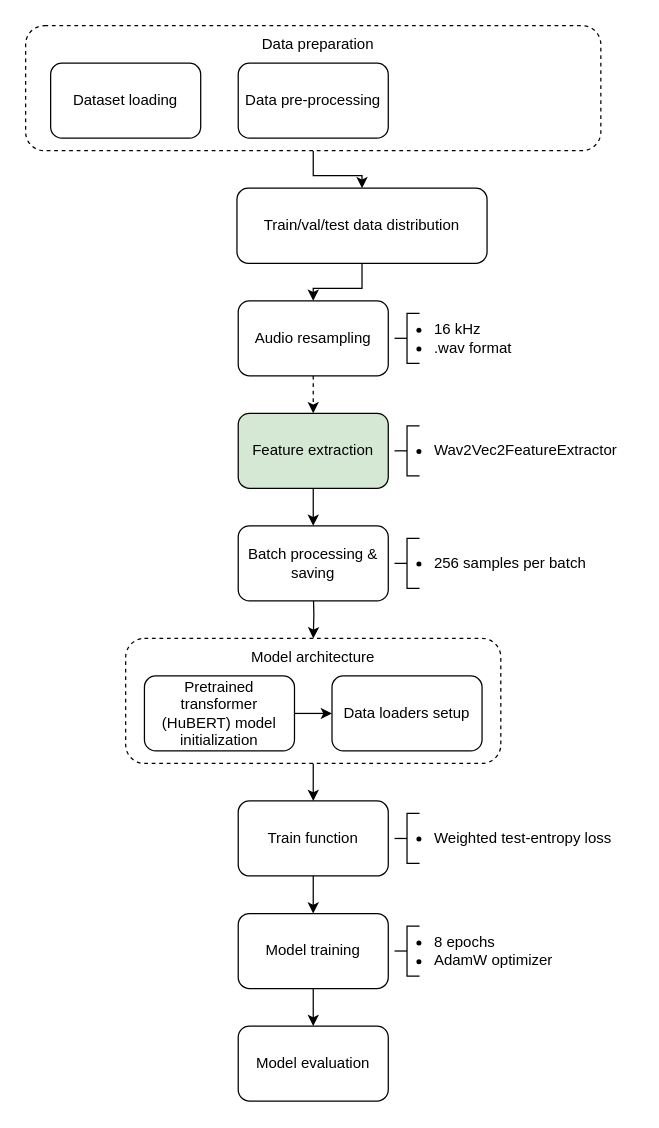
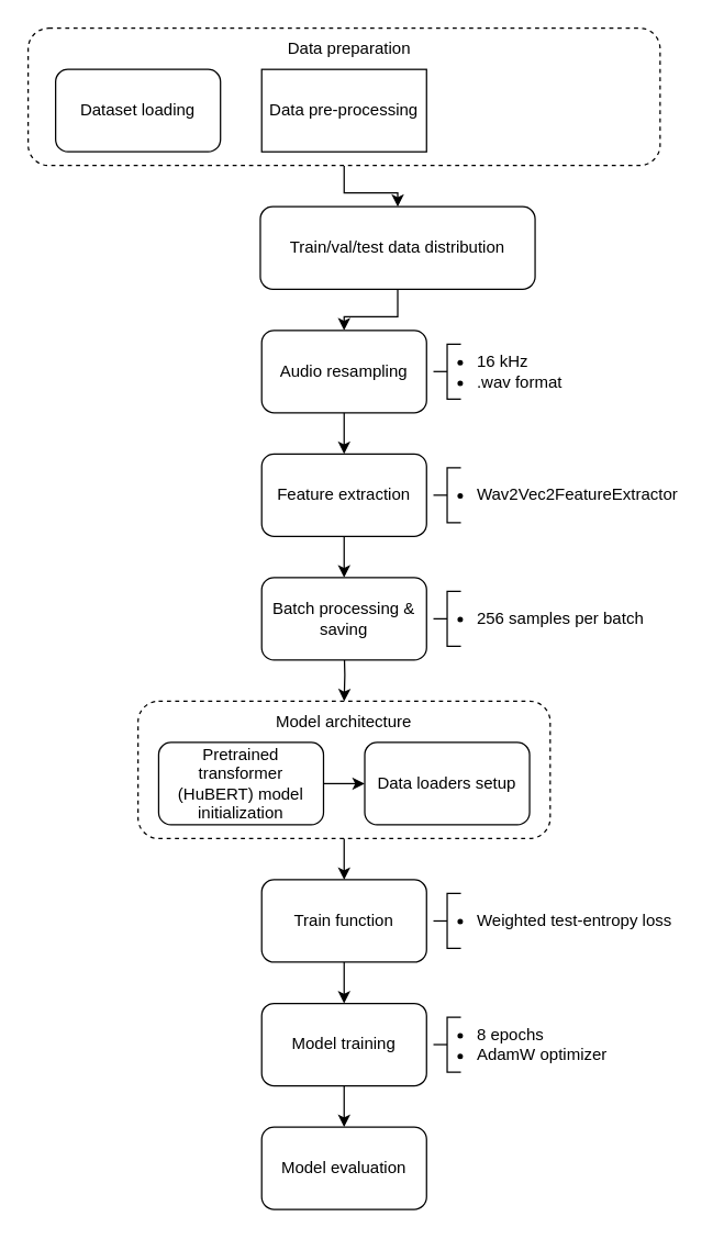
- <mxCell id="7" value="Data pre-processing" style="rounded=1;whiteSpace=wrap;html=1;" parent="1" vertex="1"><mxGeometry x="190" y="50" width="120" height="60" as="geometry" /></mxCell>
+ <mxCell id="7" value="Data pre-processing" style="whiteSpace=wrap;html=1;rounded=0;" parent="1" vertex="1"><mxGeometry x="190" y="50" width="120" height="60" as="geometry" /></mxCell>
- <mxCell id="11" style="edgeStyle=orthogonalEdgeStyle;rounded=0;orthogonalLoop=1;jettySize=auto;html=1;exitX=0.5;exitY=1;exitDx=0;exitDy=0;entryX=0.5;entryY=0;entryDx=0;entryDy=0;dashed=1;" edge="1" parent="1" source="12" target="29"><mxGeometry relative="1" as="geometry" /></mxCell>
+ <mxCell id="11" style="edgeStyle=orthogonalEdgeStyle;rounded=0;orthogonalLoop=1;jettySize=auto;html=1;exitX=0.5;exitY=1;exitDx=0;exitDy=0;entryX=0.5;entryY=0;entryDx=0;entryDy=0;" edge="1" parent="1" source="12" target="29"><mxGeometry relative="1" as="geometry" /></mxCell>
- <mxCell id="29" value="Feature extraction" style="rounded=1;whiteSpace=wrap;html=1;fillColor=#d5e8d4;" vertex="1" parent="1"><mxGeometry x="190" y="330" width="120" height="60" as="geometry" /></mxCell>
+ <mxCell id="29" value="Feature extraction" style="rounded=1;whiteSpace=wrap;html=1;" vertex="1" parent="1"><mxGeometry x="190" y="330" width="120" height="60" as="geometry" /></mxCell>
